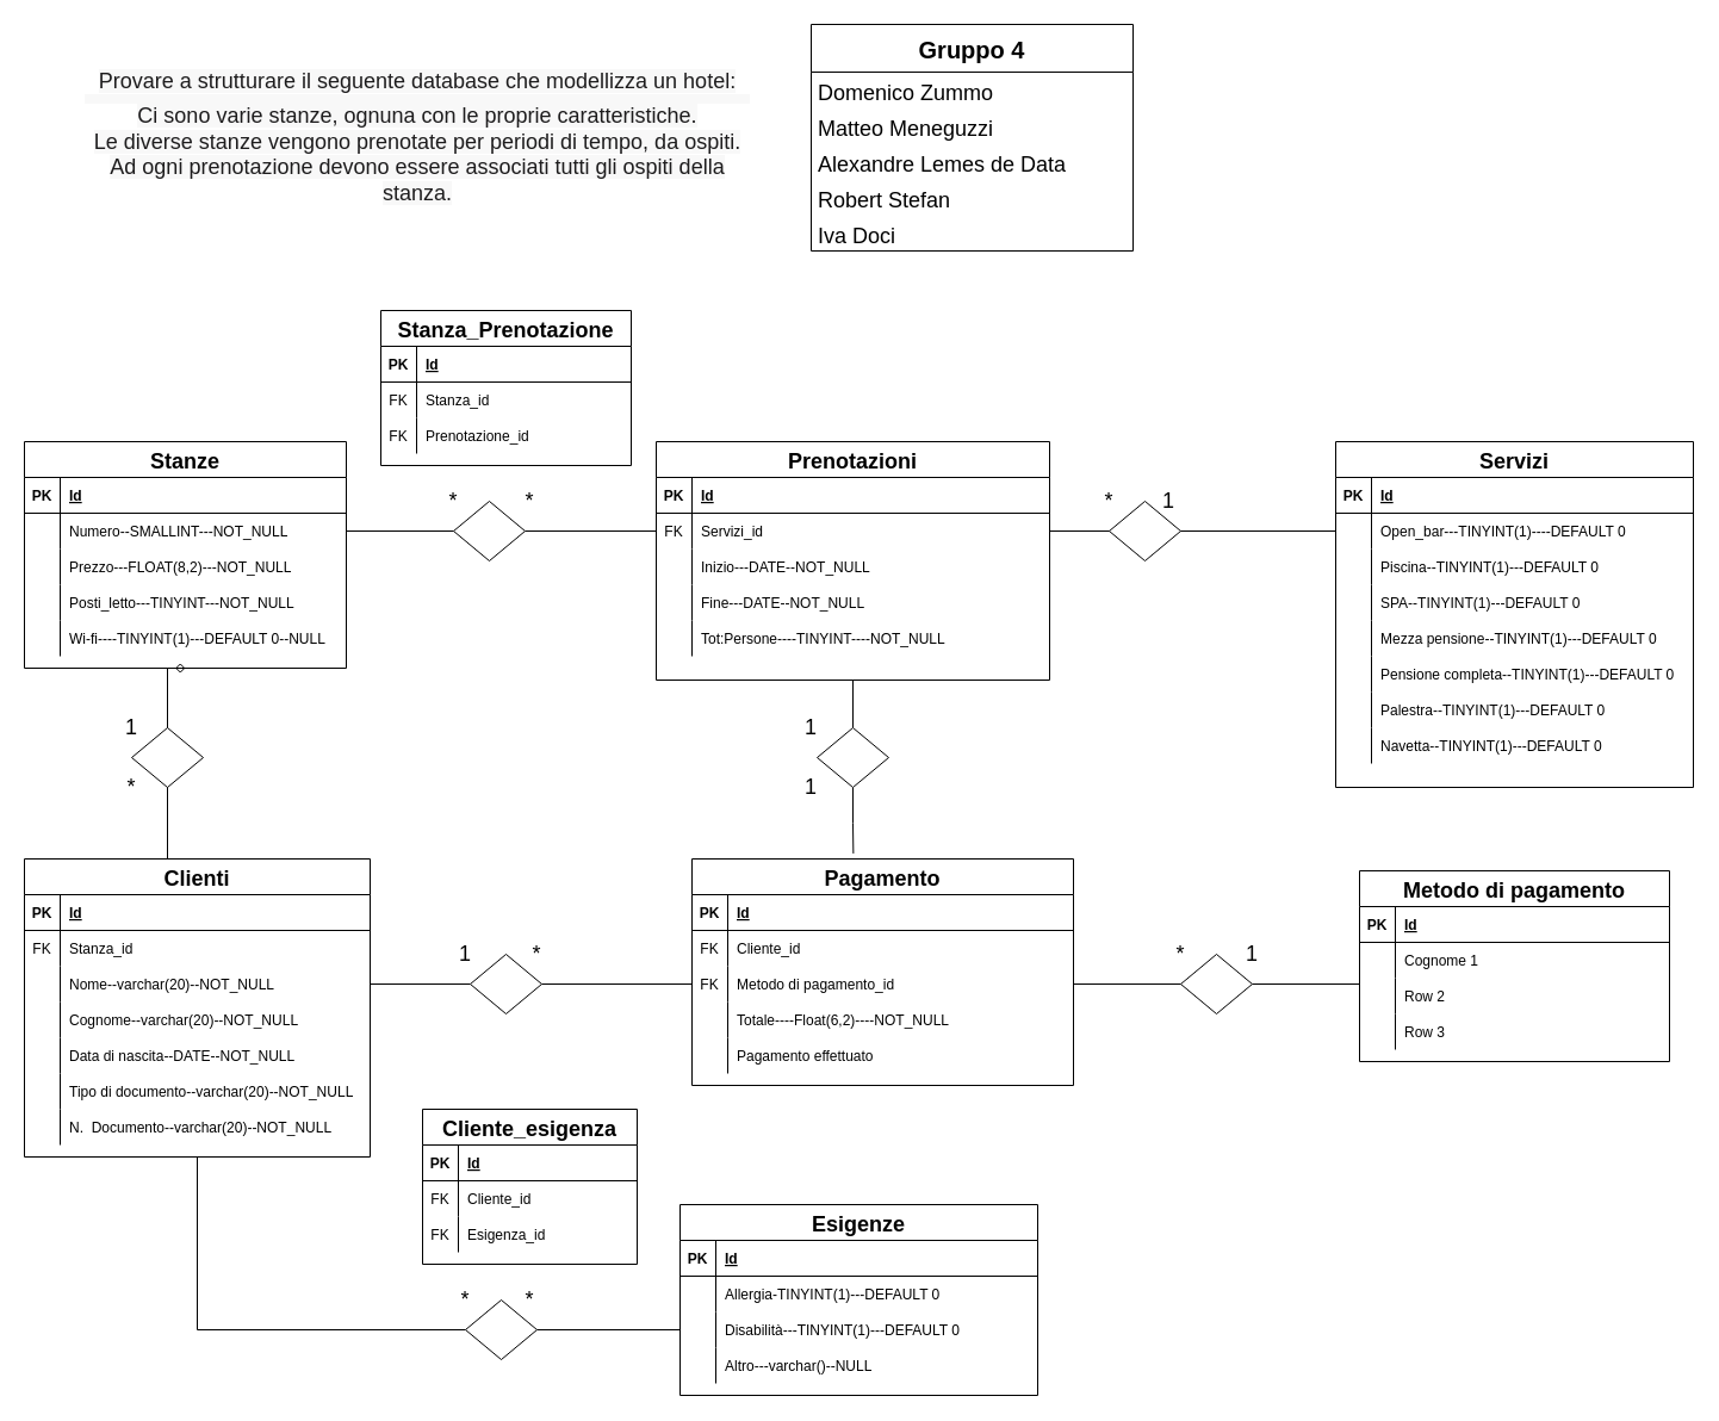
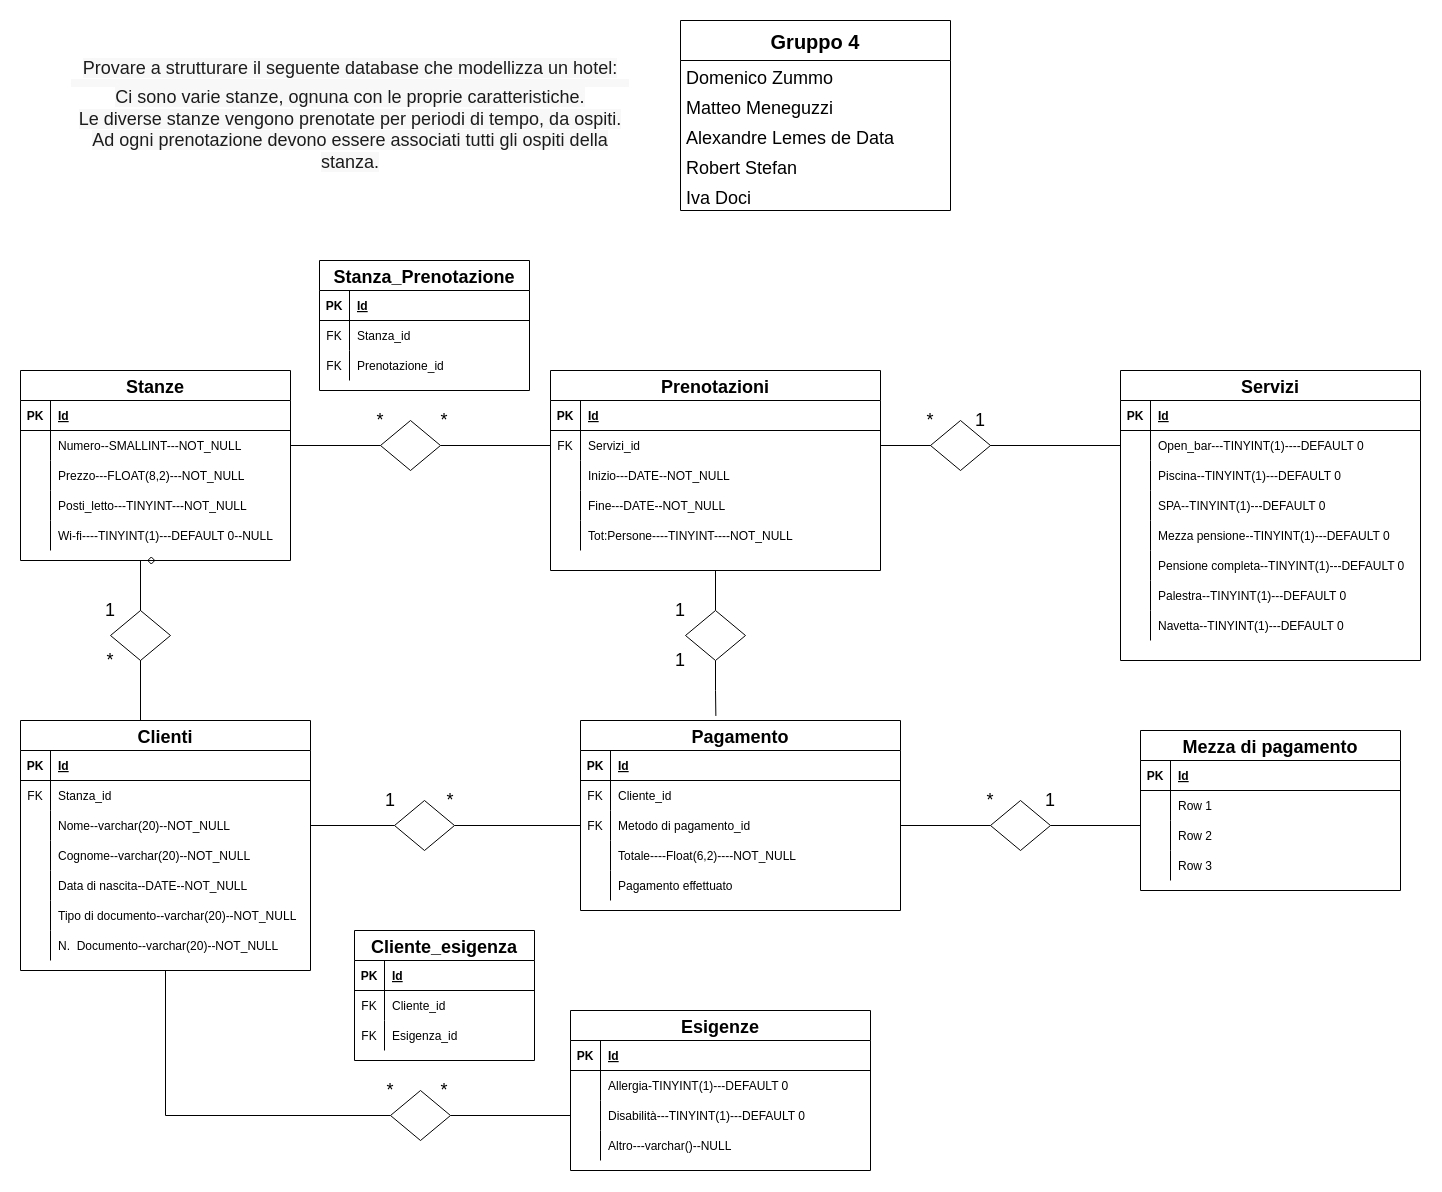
- <mxCell id="165" value="Metodo di pagamento" style="shape=table;startSize=30;container=1;collapsible=1;childLayout=tableLayout;fixedRows=1;rowLines=0;fontStyle=1;align=center;resizeLast=1;fontSize=18;" vertex="1" parent="1"><mxGeometry x="1140" y="730" width="260" height="160" as="geometry" /></mxCell>
+ <mxCell id="165" value="Mezza di pagamento" style="shape=table;startSize=30;container=1;collapsible=1;childLayout=tableLayout;fixedRows=1;rowLines=0;fontStyle=1;align=center;resizeLast=1;fontSize=18;" vertex="1" parent="1"><mxGeometry x="1140" y="730" width="260" height="160" as="geometry" /></mxCell>
- <mxCell id="171" value="Cognome 1" style="shape=partialRectangle;connectable=0;fillColor=none;top=0;left=0;bottom=0;right=0;align=left;spacingLeft=6;overflow=hidden;" vertex="1" parent="169"><mxGeometry x="30" width="230" height="30" as="geometry" /></mxCell>
+ <mxCell id="171" value="Row 1" style="shape=partialRectangle;connectable=0;fillColor=none;top=0;left=0;bottom=0;right=0;align=left;spacingLeft=6;overflow=hidden;" vertex="1" parent="169"><mxGeometry x="30" width="230" height="30" as="geometry" /></mxCell>
